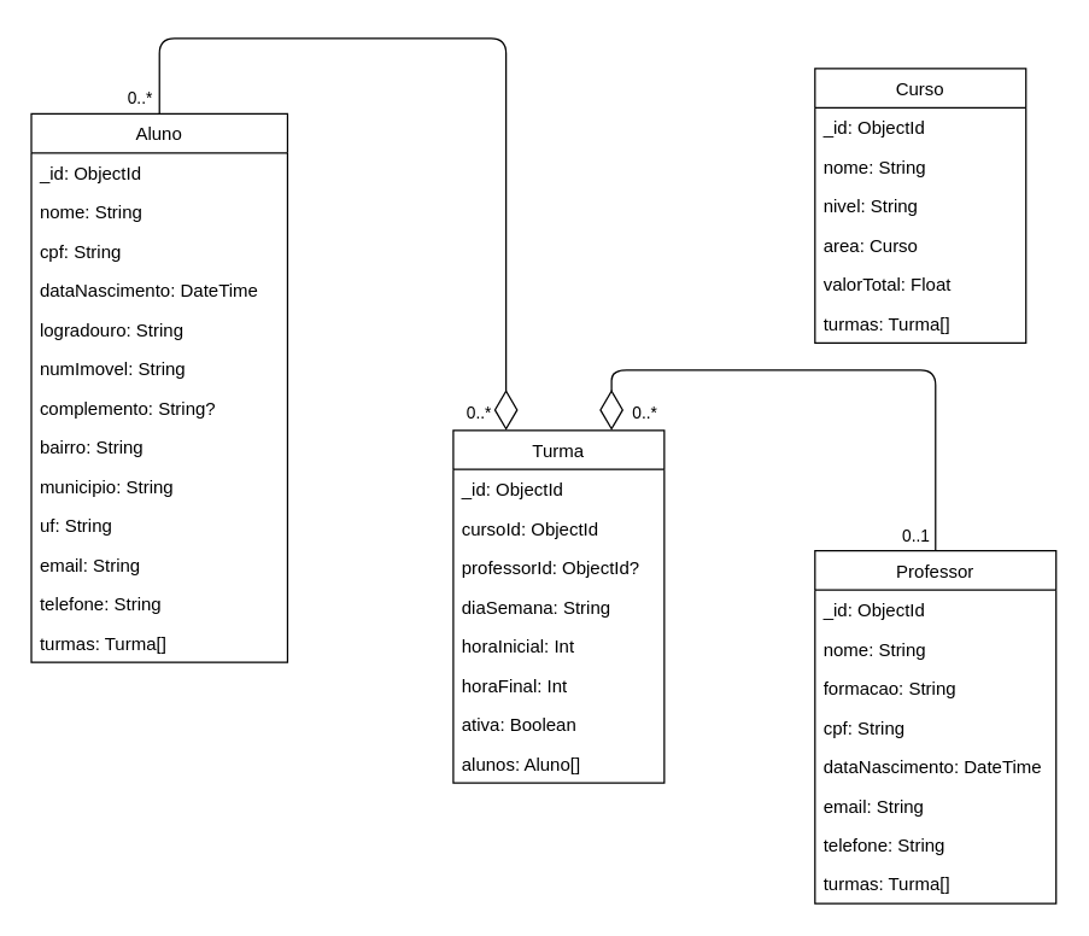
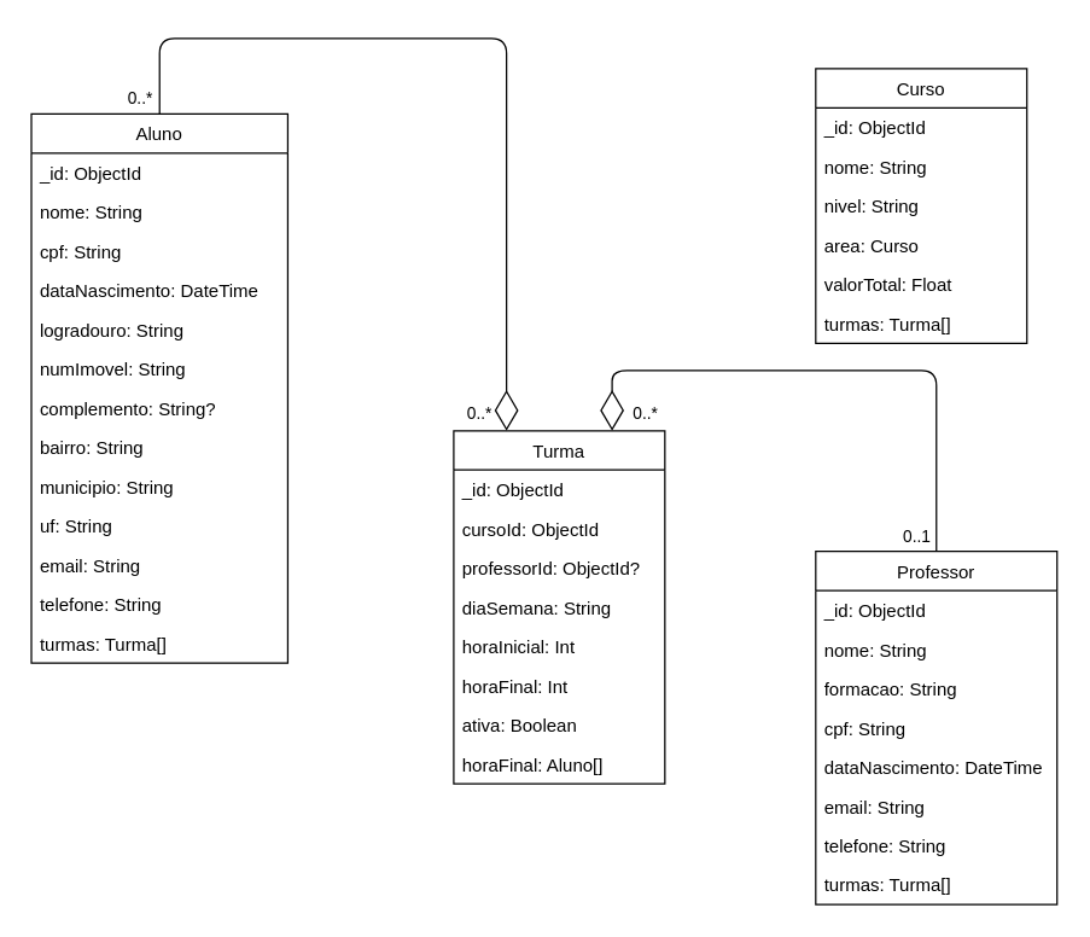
- <mxCell id="31" value="alunos: Aluno[]" style="text;strokeColor=none;fillColor=none;align=left;verticalAlign=top;spacingLeft=4;spacingRight=4;overflow=hidden;rotatable=0;points=[[0,0.5],[1,0.5]];portConstraint=eastwest;" vertex="1" parent="23"><mxGeometry y="208" width="140" height="26" as="geometry" /></mxCell>
+ <mxCell id="31" value="horaFinal: Aluno[]" style="text;strokeColor=none;fillColor=none;align=left;verticalAlign=top;spacingLeft=4;spacingRight=4;overflow=hidden;rotatable=0;points=[[0,0.5],[1,0.5]];portConstraint=eastwest;" vertex="1" parent="23"><mxGeometry y="208" width="140" height="26" as="geometry" /></mxCell>
